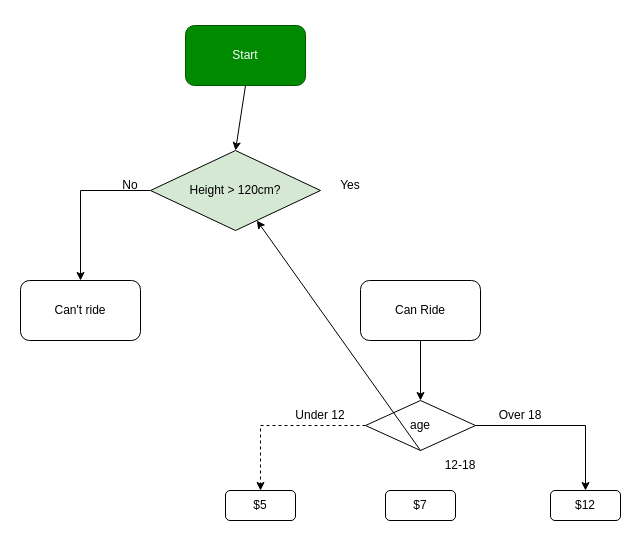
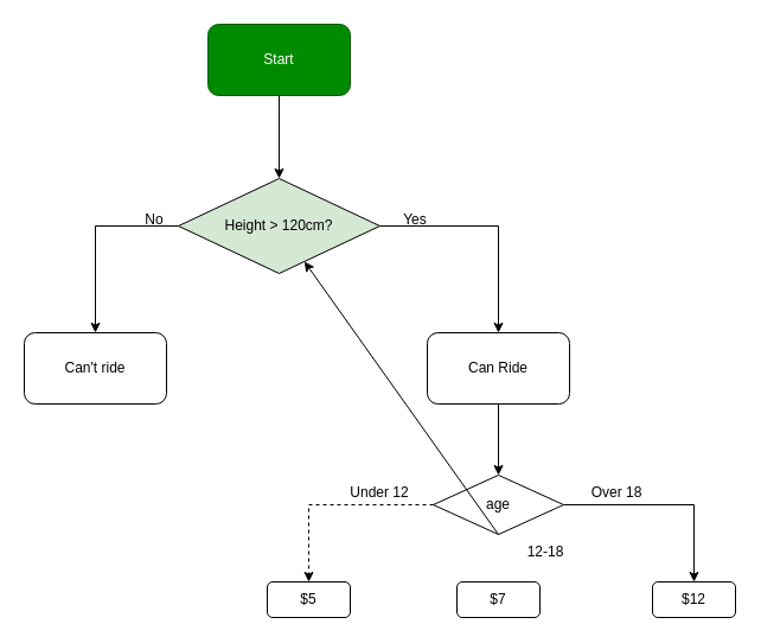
- <mxCell id="2" value="Start" style="rounded=1;whiteSpace=wrap;html=1;fillColor=#008a00;fontColor=#ffffff;strokeColor=#005700;" vertex="1" parent="1"><mxGeometry x="185" y="25" width="120" height="60" as="geometry" /></mxCell>
+ <mxCell id="2" value="Start" style="rounded=1;whiteSpace=wrap;html=1;fillColor=#008a00;fontColor=#ffffff;strokeColor=#005700;" vertex="1" parent="1"><mxGeometry x="175" y="20" width="120" height="60" as="geometry" /></mxCell>
+ <mxCell id="8" value="" style="endArrow=classic;html=1;rounded=0;exitX=1;exitY=0.5;exitDx=0;exitDy=0;entryX=0.5;entryY=0;entryDx=0;entryDy=0;" edge="1" parent="1" target="9" source="3"><mxGeometry width="50" height="50" relative="1" as="geometry"><mxPoint x="490" y="200" as="sourcePoint" /><mxPoint x="840" y="350" as="targetPoint" /><Array as="points"><mxPoint x="420" y="190" /></Array></mxGeometry></mxCell>
